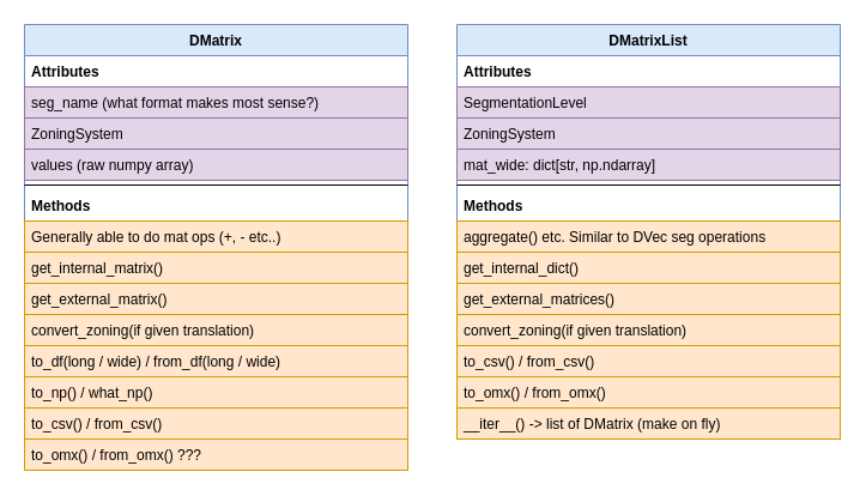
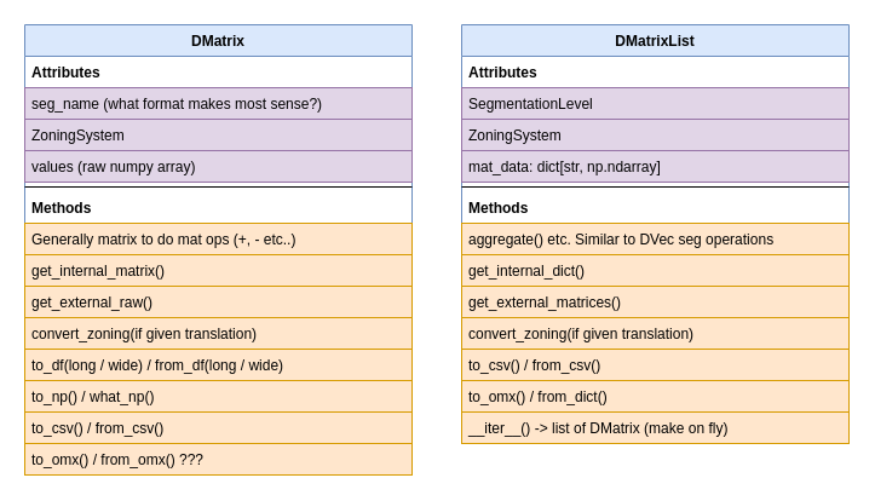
- <mxCell id="6" value="mat_wide: dict[str, np.ndarray]" style="text;strokeColor=#9673a6;fillColor=#e1d5e7;align=left;verticalAlign=top;spacingLeft=4;spacingRight=4;overflow=hidden;rotatable=0;points=[[0,0.5],[1,0.5]];portConstraint=eastwest;" vertex="1" parent="2"><mxGeometry y="104" width="320" height="26" as="geometry" /></mxCell>
+ <mxCell id="6" value="mat_data: dict[str, np.ndarray]" style="text;strokeColor=#9673a6;fillColor=#e1d5e7;align=left;verticalAlign=top;spacingLeft=4;spacingRight=4;overflow=hidden;rotatable=0;points=[[0,0.5],[1,0.5]];portConstraint=eastwest;" vertex="1" parent="2"><mxGeometry y="104" width="320" height="26" as="geometry" /></mxCell>
- <mxCell id="23" value="Generally able to do mat ops (+, - etc..)" style="text;strokeColor=#d79b00;fillColor=#ffe6cc;align=left;verticalAlign=top;spacingLeft=4;spacingRight=4;overflow=hidden;rotatable=0;points=[[0,0.5],[1,0.5]];portConstraint=eastwest;" vertex="1" parent="16"><mxGeometry y="164" width="320" height="26" as="geometry" /></mxCell>
+ <mxCell id="23" value="Generally matrix to do mat ops (+, - etc..)" style="text;strokeColor=#d79b00;fillColor=#ffe6cc;align=left;verticalAlign=top;spacingLeft=4;spacingRight=4;overflow=hidden;rotatable=0;points=[[0,0.5],[1,0.5]];portConstraint=eastwest;" vertex="1" parent="16"><mxGeometry y="164" width="320" height="26" as="geometry" /></mxCell>
- <mxCell id="25" value="get_external_matrix()" style="text;strokeColor=#d79b00;fillColor=#ffe6cc;align=left;verticalAlign=top;spacingLeft=4;spacingRight=4;overflow=hidden;rotatable=0;points=[[0,0.5],[1,0.5]];portConstraint=eastwest;" vertex="1" parent="16"><mxGeometry y="216" width="320" height="26" as="geometry" /></mxCell>
+ <mxCell id="25" value="get_external_raw()" style="text;strokeColor=#d79b00;fillColor=#ffe6cc;align=left;verticalAlign=top;spacingLeft=4;spacingRight=4;overflow=hidden;rotatable=0;points=[[0,0.5],[1,0.5]];portConstraint=eastwest;" vertex="1" parent="16"><mxGeometry y="216" width="320" height="26" as="geometry" /></mxCell>
- <mxCell id="14" value="to_omx() / from_omx()" style="text;strokeColor=#d79b00;fillColor=#ffe6cc;align=left;verticalAlign=top;spacingLeft=4;spacingRight=4;overflow=hidden;rotatable=0;points=[[0,0.5],[1,0.5]];portConstraint=eastwest;" vertex="1" parent="2"><mxGeometry y="294" width="320" height="26" as="geometry" /></mxCell>
+ <mxCell id="14" value="to_omx() / from_dict()" style="text;strokeColor=#d79b00;fillColor=#ffe6cc;align=left;verticalAlign=top;spacingLeft=4;spacingRight=4;overflow=hidden;rotatable=0;points=[[0,0.5],[1,0.5]];portConstraint=eastwest;" vertex="1" parent="2"><mxGeometry y="294" width="320" height="26" as="geometry" /></mxCell>
